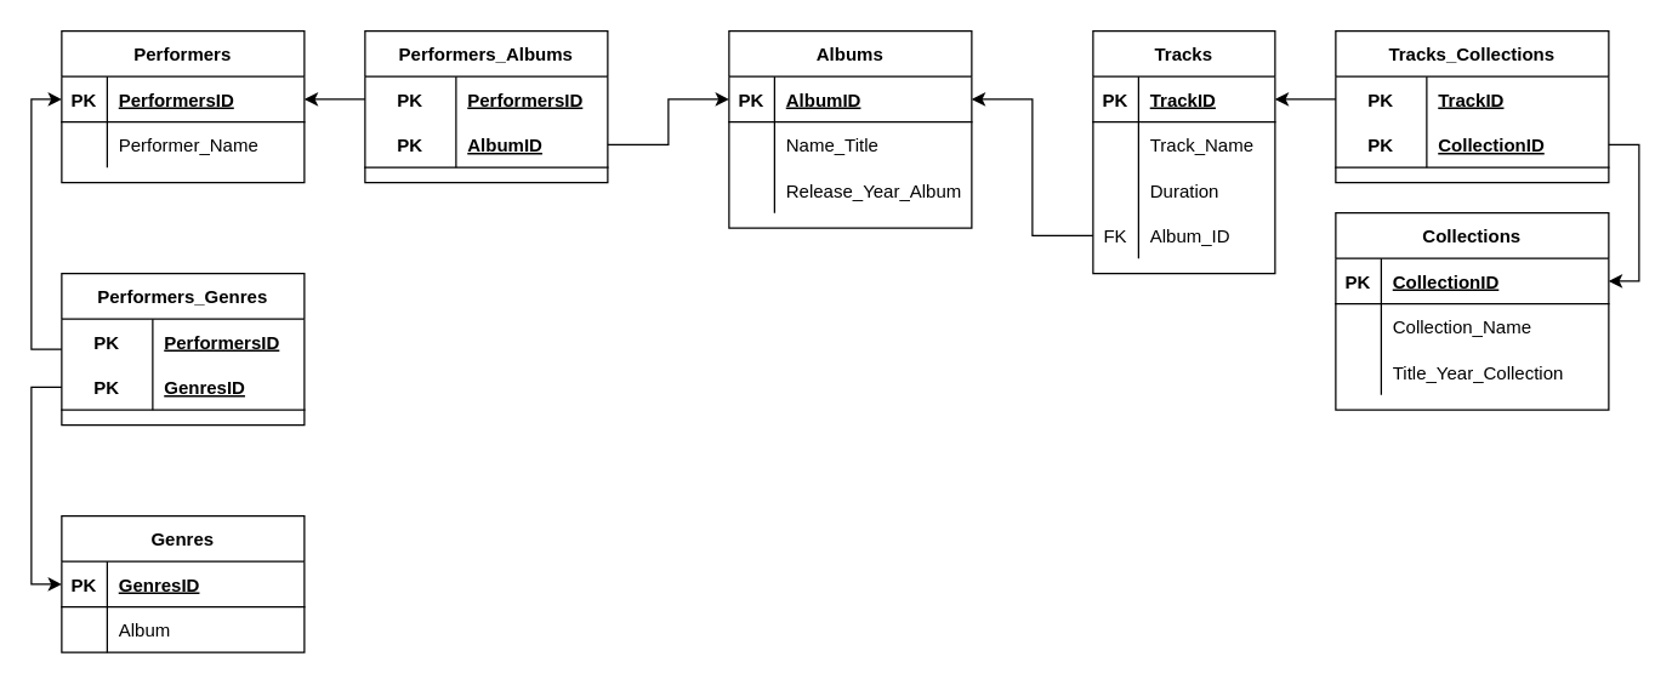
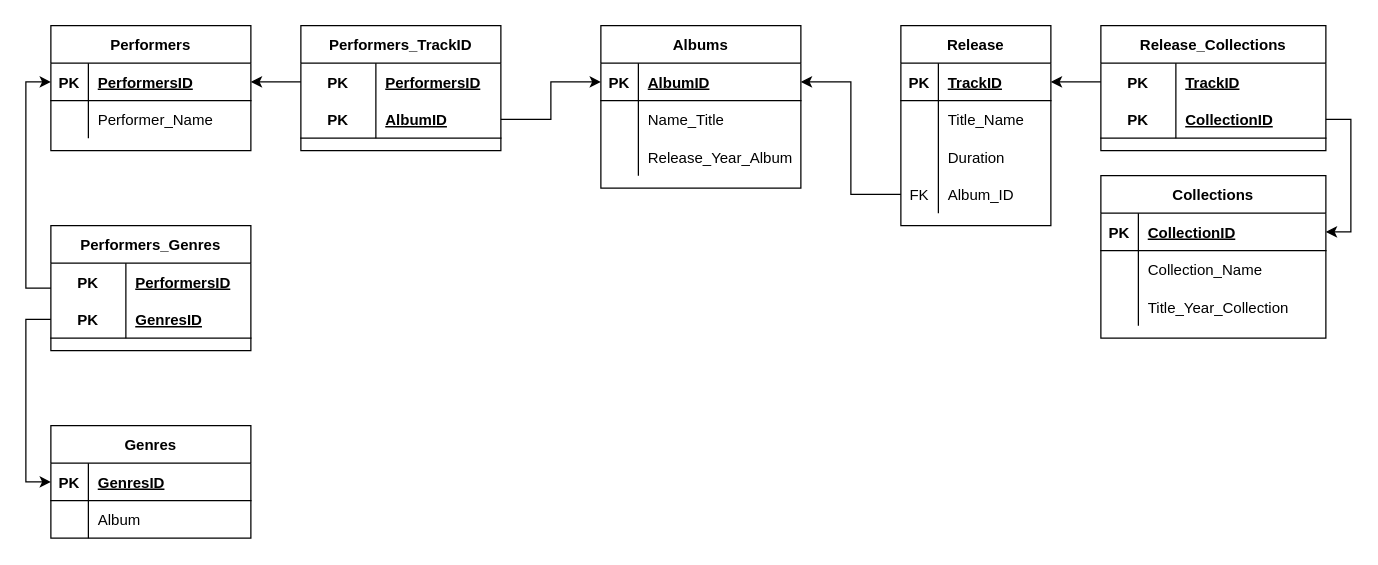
- <mxCell id="34" value="Performers_Albums" style="shape=table;startSize=30;container=1;collapsible=1;childLayout=tableLayout;fixedRows=1;rowLines=0;fontStyle=1;align=center;resizeLast=1;" parent="1" vertex="1"><mxGeometry x="240" y="20" width="160" height="100" as="geometry" /></mxCell>
+ <mxCell id="34" value="Performers_TrackID" style="shape=table;startSize=30;container=1;collapsible=1;childLayout=tableLayout;fixedRows=1;rowLines=0;fontStyle=1;align=center;resizeLast=1;" parent="1" vertex="1"><mxGeometry x="240" y="20" width="160" height="100" as="geometry" /></mxCell>
- <mxCell id="41" value="Tracks" style="shape=table;startSize=30;container=1;collapsible=1;childLayout=tableLayout;fixedRows=1;rowLines=0;fontStyle=1;align=center;resizeLast=1;" parent="1" vertex="1"><mxGeometry x="720" y="20" width="120" height="160" as="geometry" /></mxCell>
+ <mxCell id="41" value="Release" style="shape=table;startSize=30;container=1;collapsible=1;childLayout=tableLayout;fixedRows=1;rowLines=0;fontStyle=1;align=center;resizeLast=1;" parent="1" vertex="1"><mxGeometry x="720" y="20" width="120" height="160" as="geometry" /></mxCell>
- <mxCell id="57" value="Tracks_Collections" style="shape=table;startSize=30;container=1;collapsible=1;childLayout=tableLayout;fixedRows=1;rowLines=0;fontStyle=1;align=center;resizeLast=1;" parent="1" vertex="1"><mxGeometry x="880" y="20" width="180" height="100" as="geometry" /></mxCell>
+ <mxCell id="57" value="Release_Collections" style="shape=table;startSize=30;container=1;collapsible=1;childLayout=tableLayout;fixedRows=1;rowLines=0;fontStyle=1;align=center;resizeLast=1;" parent="1" vertex="1"><mxGeometry x="880" y="20" width="180" height="100" as="geometry" /></mxCell>
- <mxCell id="47" value="Track_Name" style="shape=partialRectangle;connectable=0;fillColor=none;top=0;left=0;bottom=0;right=0;align=left;spacingLeft=6;overflow=hidden;" parent="45" vertex="1"><mxGeometry x="30" width="90" height="30" as="geometry"><mxRectangle width="90" height="30" as="alternateBounds" /></mxGeometry></mxCell>
+ <mxCell id="47" value="Title_Name" style="shape=partialRectangle;connectable=0;fillColor=none;top=0;left=0;bottom=0;right=0;align=left;spacingLeft=6;overflow=hidden;" parent="45" vertex="1"><mxGeometry x="30" width="90" height="30" as="geometry"><mxRectangle width="90" height="30" as="alternateBounds" /></mxGeometry></mxCell>
